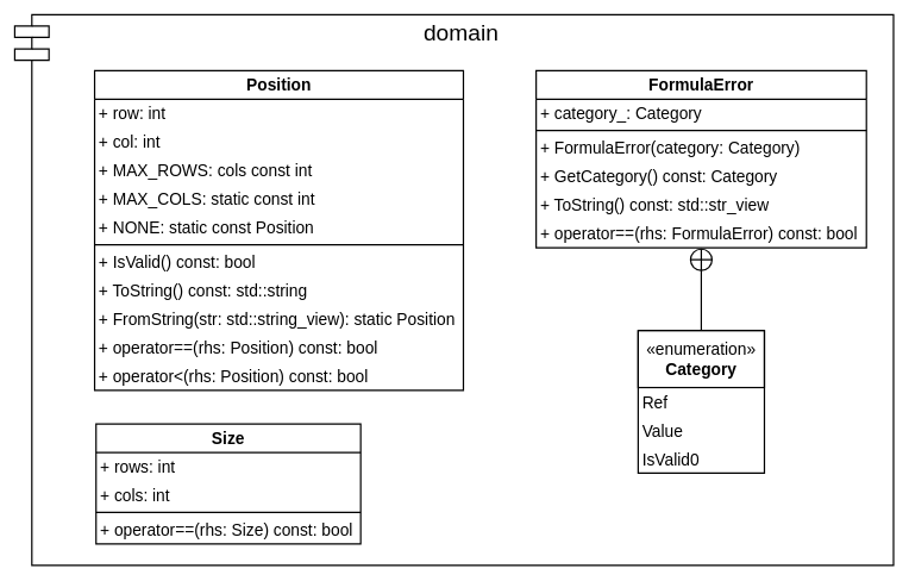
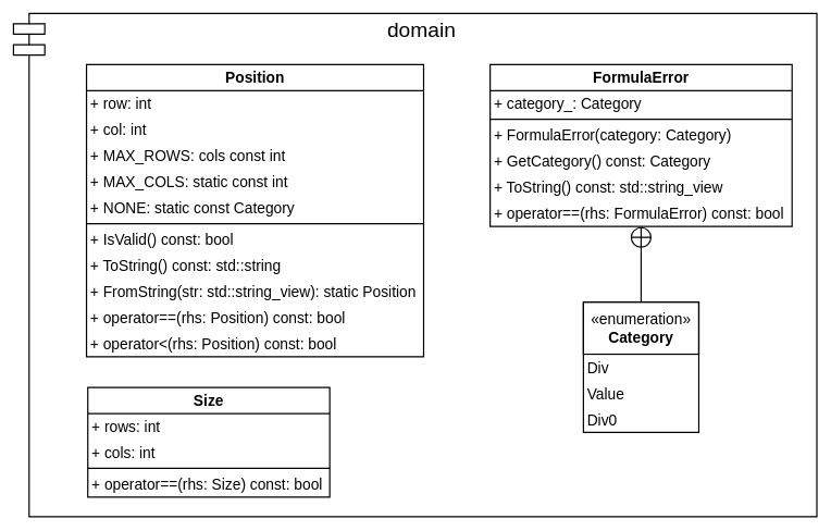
- <mxCell id="30" value="+ ToString() const: std::str_view " style="text;align=left;verticalAlign=top;spacingLeft=4;spacingRight=4;overflow=hidden;rotatable=0;points=[[0,0.5],[1,0.5]];portConstraint=eastwest;rounded=0;shadow=0;html=0;fontStyle=0;fontSize=23;strokeWidth=2;fillColor=none;strokeColor=none;fontColor=#000000;" vertex="1" parent="25"><mxGeometry y="168" width="463" height="40" as="geometry" /></mxCell>
+ <mxCell id="30" value="+ ToString() const: std::string_view " style="text;align=left;verticalAlign=top;spacingLeft=4;spacingRight=4;overflow=hidden;rotatable=0;points=[[0,0.5],[1,0.5]];portConstraint=eastwest;rounded=0;shadow=0;html=0;fontStyle=0;fontSize=23;strokeWidth=2;fillColor=none;strokeColor=none;fontColor=#000000;" vertex="1" parent="25"><mxGeometry y="168" width="463" height="40" as="geometry" /></mxCell>
- <mxCell id="8" value="+ NONE: static const Position" style="text;align=left;verticalAlign=top;spacingLeft=4;spacingRight=4;overflow=hidden;rotatable=0;points=[[0,0.5],[1,0.5]];portConstraint=eastwest;rounded=0;shadow=0;html=0;fontStyle=0;fontSize=23;strokeWidth=2;fillColor=none;strokeColor=none;fontColor=#000000;" parent="3" vertex="1"><mxGeometry y="200" width="517" height="40" as="geometry" /></mxCell>
+ <mxCell id="8" value="+ NONE: static const Category" style="text;align=left;verticalAlign=top;spacingLeft=4;spacingRight=4;overflow=hidden;rotatable=0;points=[[0,0.5],[1,0.5]];portConstraint=eastwest;rounded=0;shadow=0;html=0;fontStyle=0;fontSize=23;strokeWidth=2;fillColor=none;strokeColor=none;fontColor=#000000;" parent="3" vertex="1"><mxGeometry y="200" width="517" height="40" as="geometry" /></mxCell>
- <mxCell id="22" value="Ref" style="text;align=left;verticalAlign=top;spacingLeft=4;spacingRight=4;overflow=hidden;rotatable=0;points=[[0,0.5],[1,0.5]];portConstraint=eastwest;rounded=0;shadow=0;html=0;fontSize=23;strokeWidth=2;fontStyle=0;fillColor=none;strokeColor=none;fontColor=#000000;" parent="20" vertex="1"><mxGeometry y="80" width="177" height="40" as="geometry" /></mxCell>
+ <mxCell id="22" value="Div" style="text;align=left;verticalAlign=top;spacingLeft=4;spacingRight=4;overflow=hidden;rotatable=0;points=[[0,0.5],[1,0.5]];portConstraint=eastwest;rounded=0;shadow=0;html=0;fontSize=23;strokeWidth=2;fontStyle=0;fillColor=none;strokeColor=none;fontColor=#000000;" parent="20" vertex="1"><mxGeometry y="80" width="177" height="40" as="geometry" /></mxCell>
- <mxCell id="24" value="IsValid0" style="text;align=left;verticalAlign=top;spacingLeft=4;spacingRight=4;overflow=hidden;rotatable=0;points=[[0,0.5],[1,0.5]];portConstraint=eastwest;rounded=0;shadow=0;html=0;fontSize=23;strokeWidth=2;fontStyle=0;fillColor=none;strokeColor=none;fontColor=#000000;" parent="20" vertex="1"><mxGeometry y="160" width="177" height="40" as="geometry" /></mxCell>
+ <mxCell id="24" value="Div0" style="text;align=left;verticalAlign=top;spacingLeft=4;spacingRight=4;overflow=hidden;rotatable=0;points=[[0,0.5],[1,0.5]];portConstraint=eastwest;rounded=0;shadow=0;html=0;fontSize=23;strokeWidth=2;fontStyle=0;fillColor=none;strokeColor=none;fontColor=#000000;" parent="20" vertex="1"><mxGeometry y="160" width="177" height="40" as="geometry" /></mxCell>
